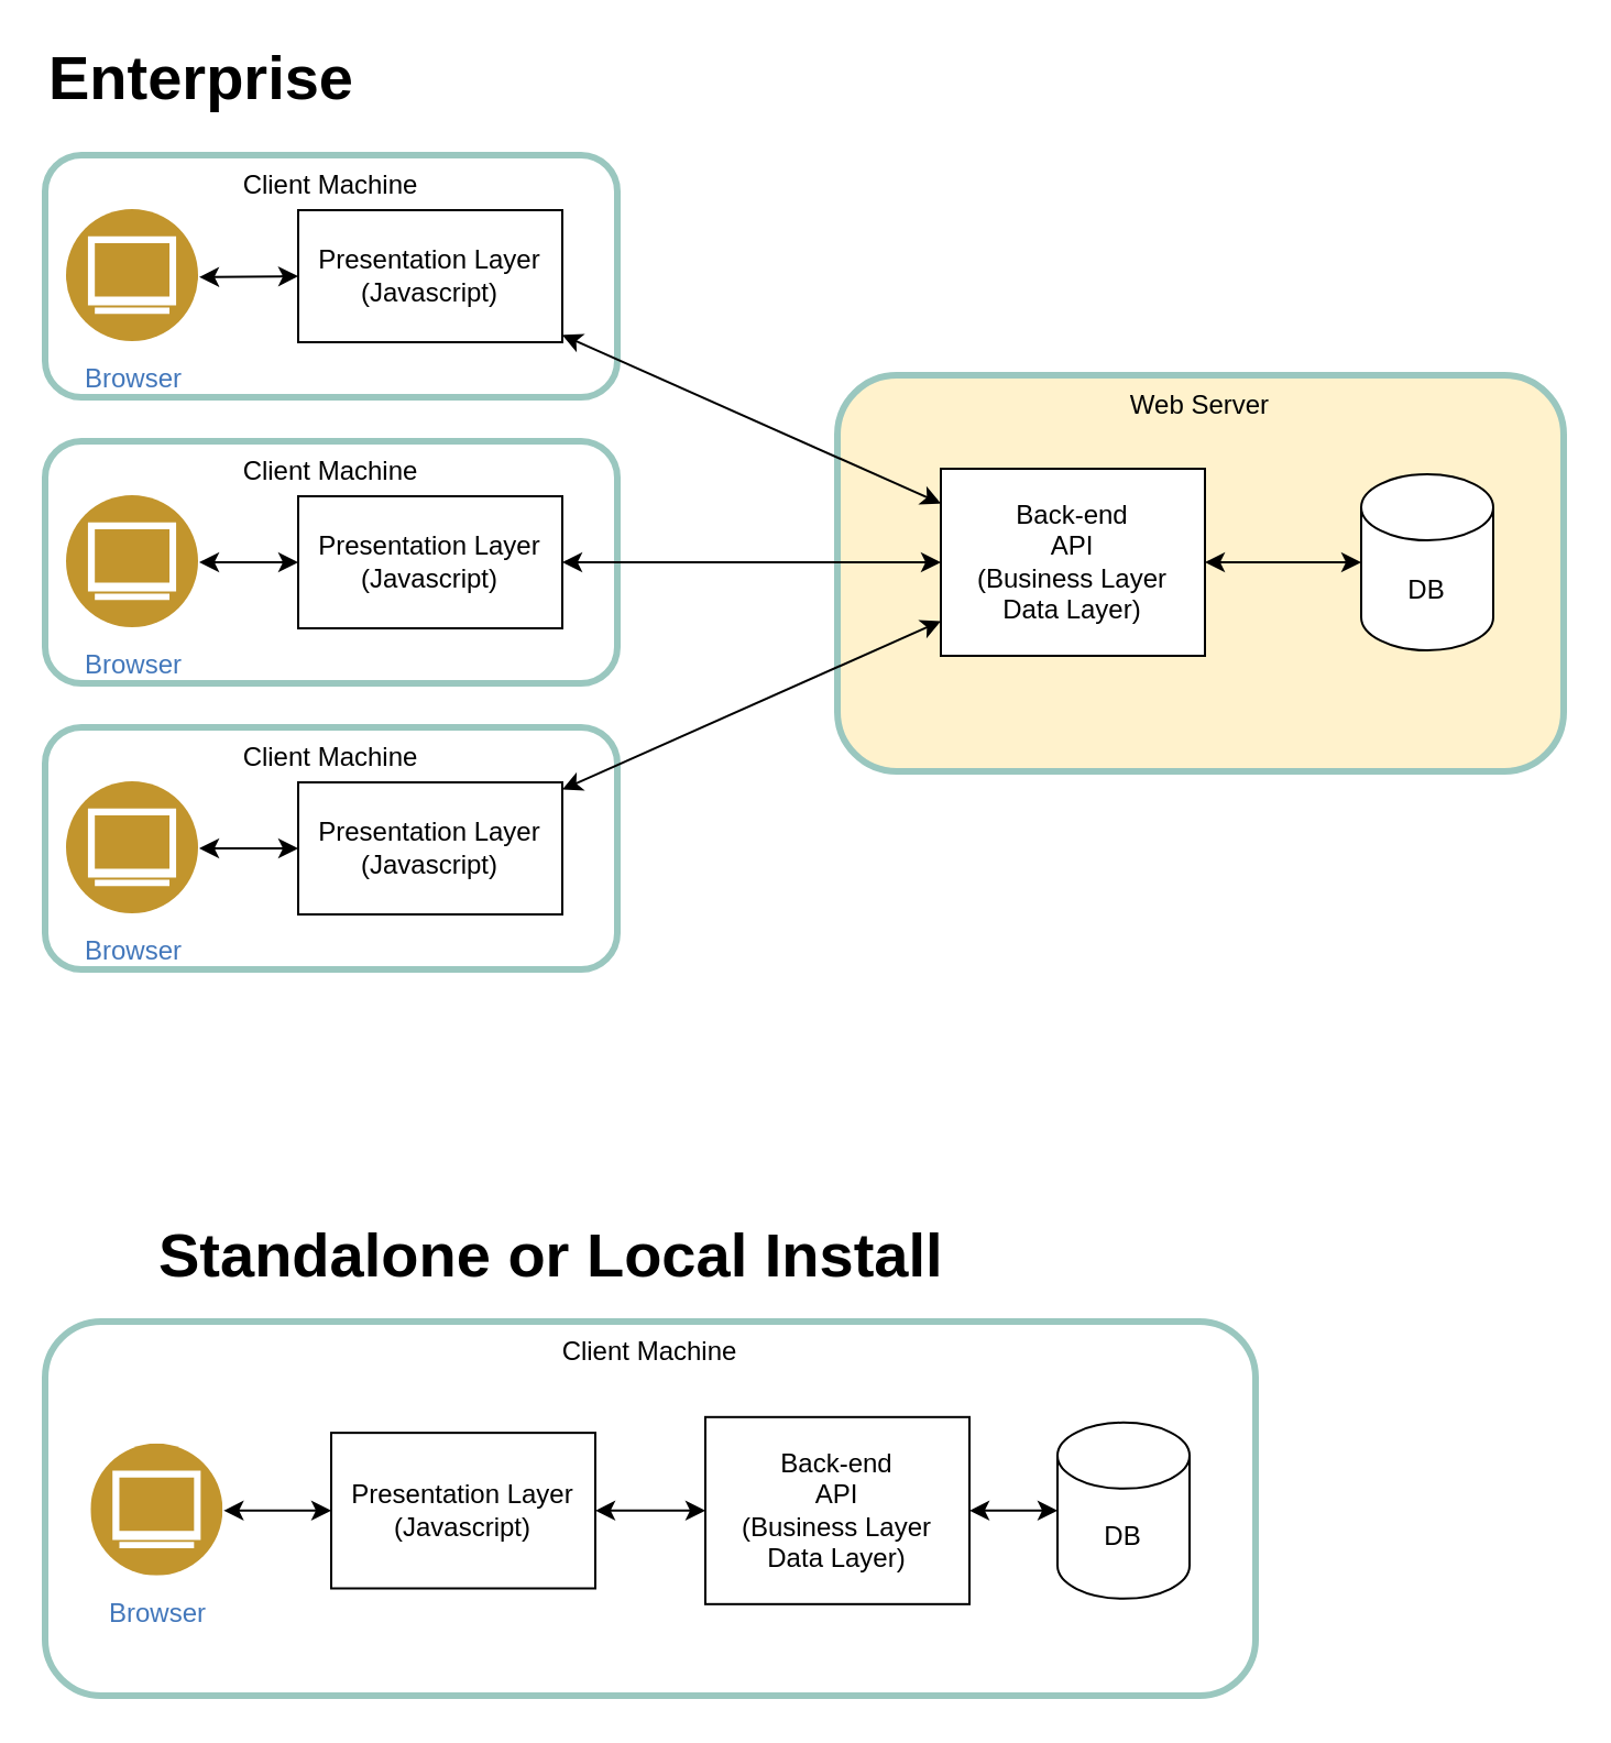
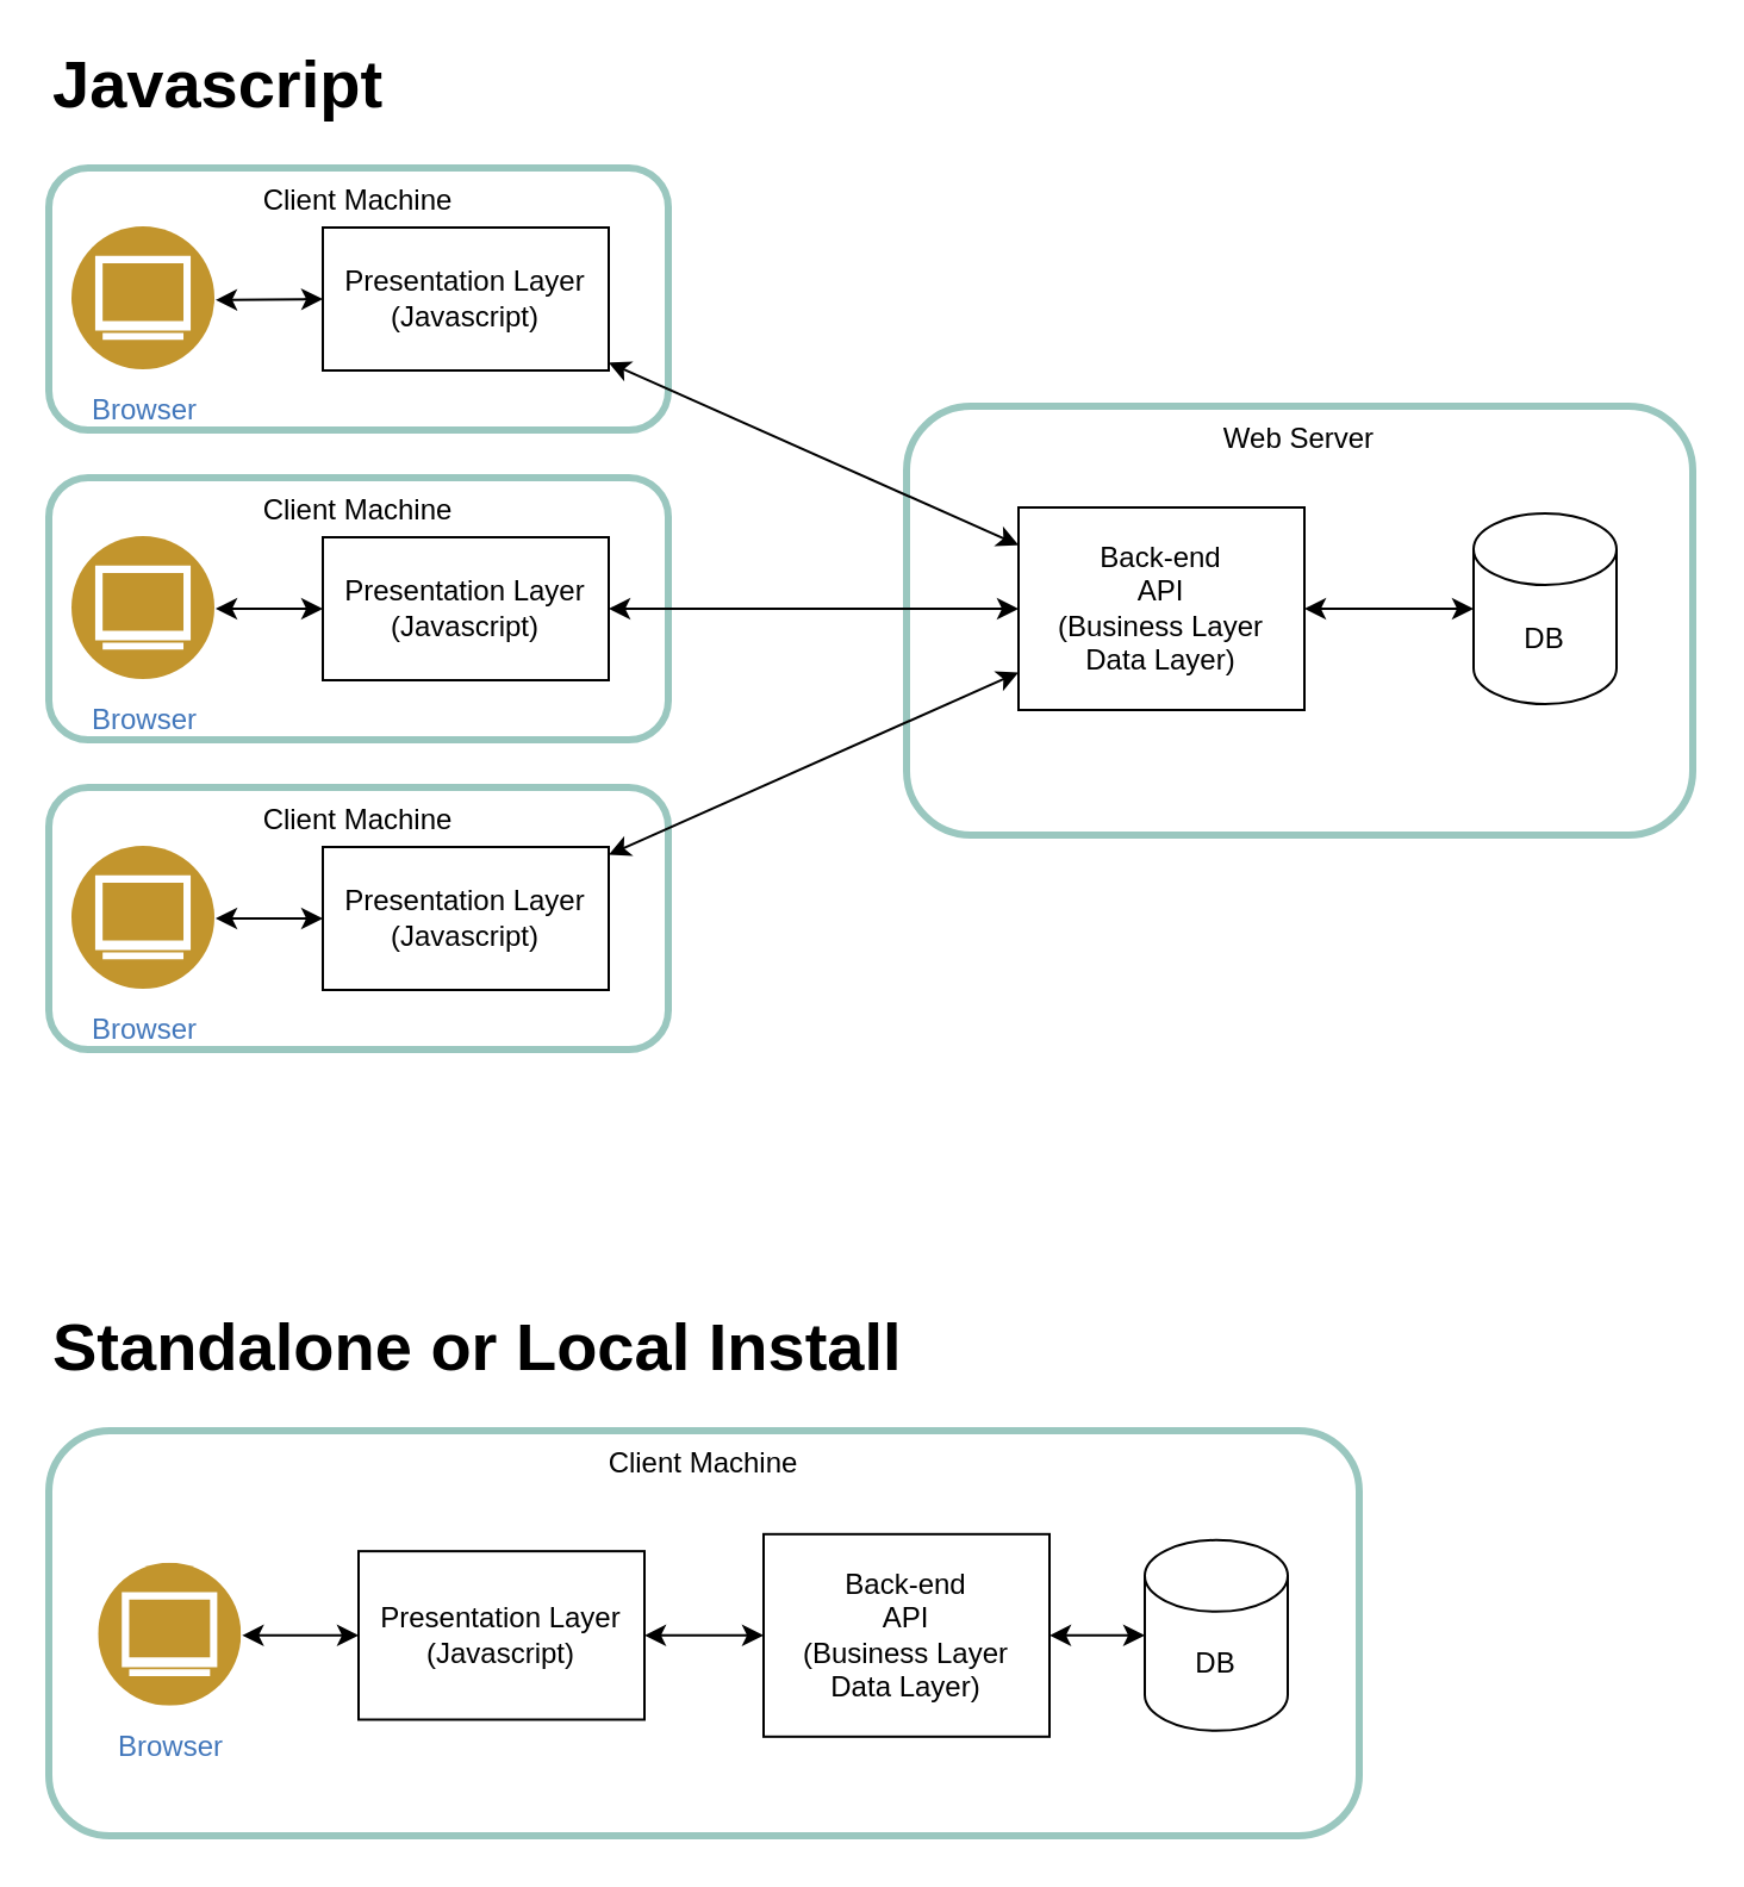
- <mxCell id="32" value="&lt;b&gt;&lt;font style=&quot;font-size: 28px;&quot;&gt;Enterprise&lt;/font&gt;&lt;/b&gt;" style="text;html=1;strokeColor=none;fillColor=none;align=left;verticalAlign=middle;whiteSpace=wrap;rounded=0;" vertex="1" parent="1"><mxGeometry x="20" y="20" width="200" height="30" as="geometry" /></mxCell>
+ <mxCell id="32" value="&lt;b&gt;&lt;font style=&quot;font-size: 28px;&quot;&gt;Javascript&lt;/font&gt;&lt;/b&gt;" style="text;html=1;strokeColor=none;fillColor=none;align=left;verticalAlign=middle;whiteSpace=wrap;rounded=0;" vertex="1" parent="1"><mxGeometry x="20" y="20" width="200" height="30" as="geometry" /></mxCell>
- <mxCell id="2" value="Web Server" style="rounded=1;whiteSpace=wrap;html=1;align=center;verticalAlign=top;strokeWidth=3;strokeColor=#9AC7BF;fillColor=#fff2cc;" vertex="1" parent="1"><mxGeometry x="380" y="170" width="330" height="180" as="geometry" /></mxCell>
+ <mxCell id="2" value="Web Server" style="rounded=1;whiteSpace=wrap;html=1;align=center;verticalAlign=top;strokeWidth=3;strokeColor=#9AC7BF;" vertex="1" parent="1"><mxGeometry x="380" y="170" width="330" height="180" as="geometry" /></mxCell>
- <mxCell id="33" value="&lt;b&gt;&lt;font style=&quot;font-size: 28px;&quot;&gt;Standalone or Local Install&lt;/font&gt;&lt;/b&gt;" style="text;html=1;strokeColor=none;fillColor=none;align=left;verticalAlign=middle;whiteSpace=wrap;rounded=0;" vertex="1" parent="1"><mxGeometry x="70" y="555" width="420" height="30" as="geometry" /></mxCell>
+ <mxCell id="33" value="&lt;b&gt;&lt;font style=&quot;font-size: 28px;&quot;&gt;Standalone or Local Install&lt;/font&gt;&lt;/b&gt;" style="text;html=1;strokeColor=none;fillColor=none;align=left;verticalAlign=middle;whiteSpace=wrap;rounded=0;" vertex="1" parent="1"><mxGeometry x="20" y="550" width="420" height="30" as="geometry" /></mxCell>
